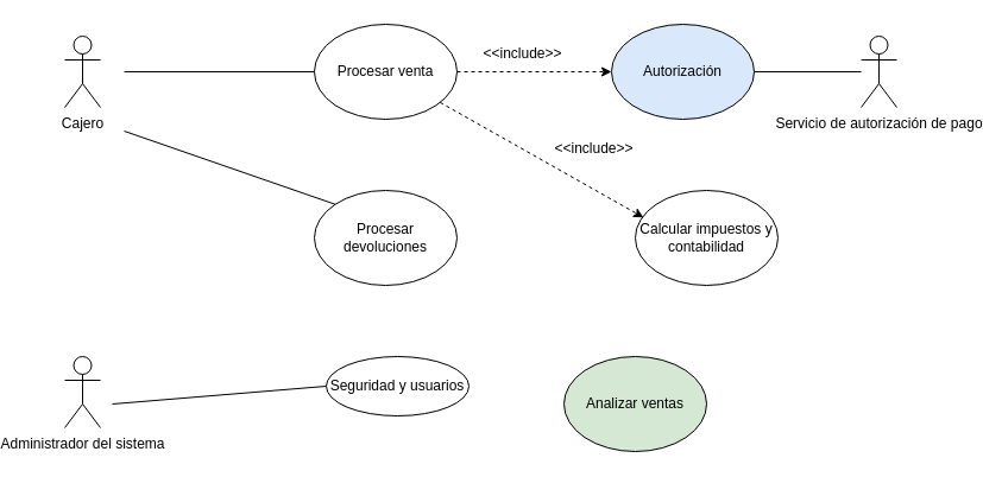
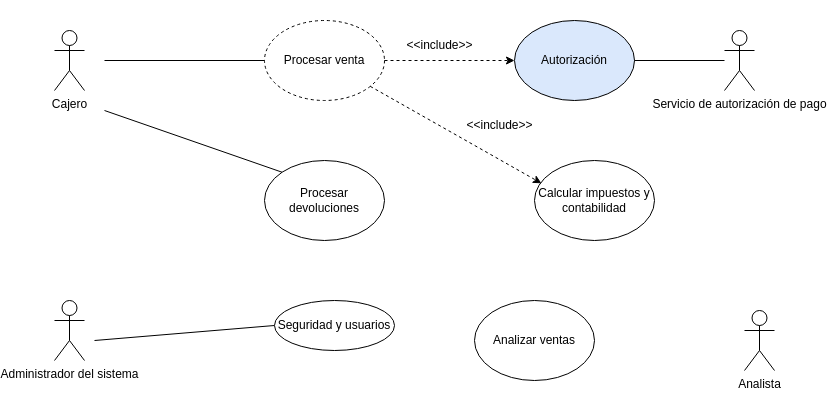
- <mxCell id="5" value="Procesar venta" style="ellipse;whiteSpace=wrap;html=1;" parent="1" vertex="1"><mxGeometry x="230" y="20" width="120" height="80" as="geometry" /></mxCell>
+ <mxCell id="5" value="Procesar venta" style="ellipse;whiteSpace=wrap;html=1;dashed=1;" parent="1" vertex="1"><mxGeometry x="230" y="20" width="120" height="80" as="geometry" /></mxCell>
- <mxCell id="14" value="Analizar ventas" style="ellipse;whiteSpace=wrap;html=1;fillColor=#d5e8d4;" parent="1" vertex="1"><mxGeometry x="440" y="300" width="120" height="80" as="geometry" /></mxCell>
+ <mxCell id="14" value="Analizar ventas" style="ellipse;whiteSpace=wrap;html=1;" parent="1" vertex="1"><mxGeometry x="440" y="300" width="120" height="80" as="geometry" /></mxCell>
+ <mxCell id="13" value="Analista" style="shape=umlActor;verticalLabelPosition=bottom;verticalAlign=top;html=1;outlineConnect=0;" parent="1" vertex="1"><mxGeometry x="710" y="310" width="30" height="60" as="geometry" /></mxCell>
